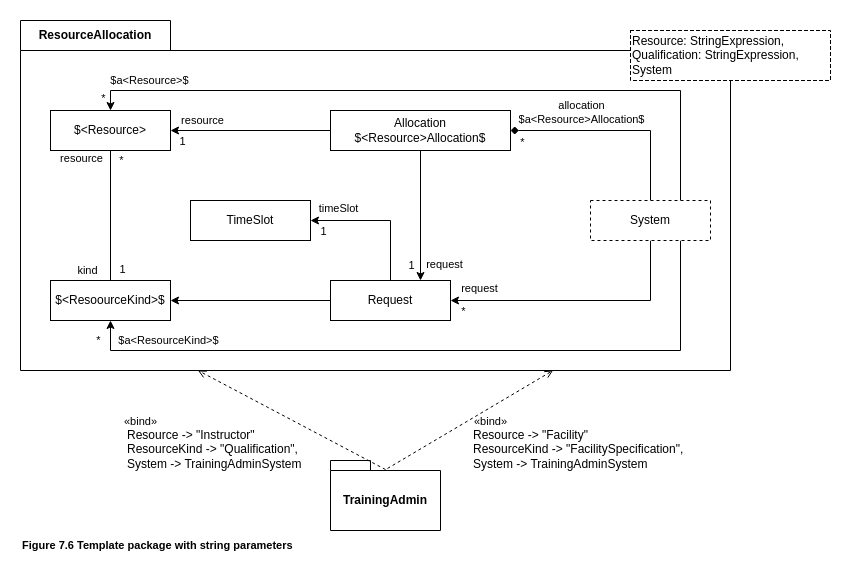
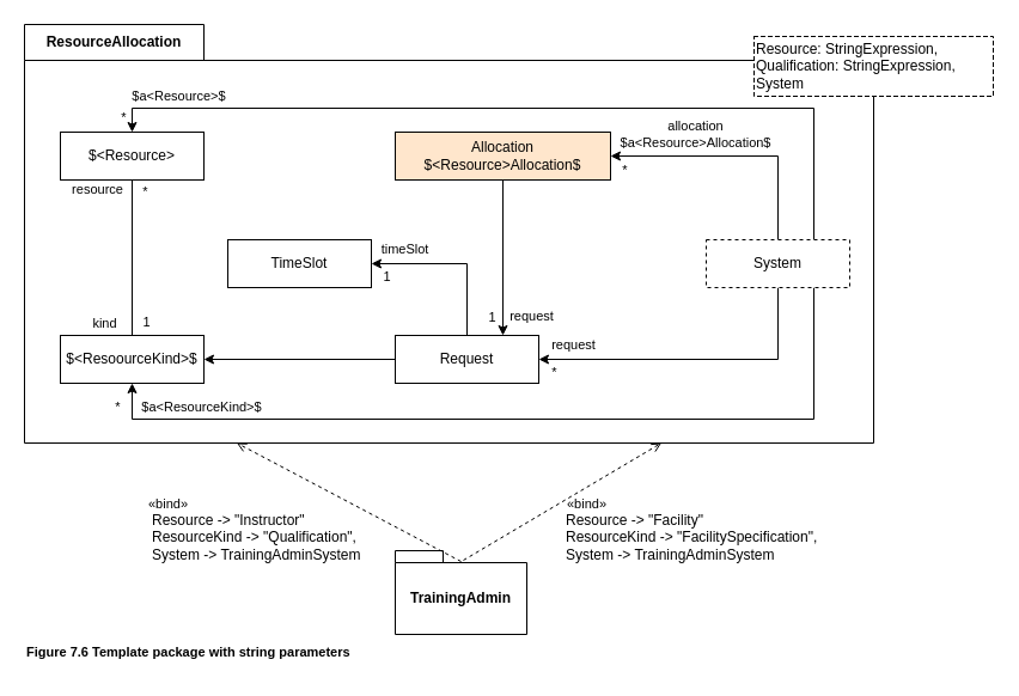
- <mxCell id="23" style="edgeStyle=orthogonalEdgeStyle;rounded=0;orthogonalLoop=1;jettySize=auto;html=1;exitX=0;exitY=0.5;exitDx=0;exitDy=0;entryX=1;entryY=0.5;entryDx=0;entryDy=0;labelBackgroundColor=none;fontColor=default;" edge="1" parent="2" source="30" target="22"><mxGeometry relative="1" as="geometry" /></mxCell>
- <mxCell id="24" value="resource" style="edgeLabel;html=1;align=center;verticalAlign=middle;resizable=0;points=[];labelBackgroundColor=none;" vertex="1" connectable="0" parent="23"><mxGeometry x="0.512" y="-1" relative="1" as="geometry"><mxPoint x="-8" y="-10" as="offset" /></mxGeometry></mxCell>
- <mxCell id="25" value="1" style="edgeLabel;html=1;align=center;verticalAlign=middle;resizable=0;points=[];labelBackgroundColor=none;" vertex="1" connectable="0" parent="23"><mxGeometry x="-0.013" y="1" relative="1" as="geometry"><mxPoint x="-70" y="9" as="offset" /></mxGeometry></mxCell>
- <mxCell id="30" value="Allocation&lt;br&gt;$&amp;lt;Resource&amp;gt;Allocation$" style="fontStyle=0;html=1;whiteSpace=wrap;labelBackgroundColor=none;" vertex="1" parent="2"><mxGeometry x="310" y="90" width="180" height="40" as="geometry" /></mxCell>
+ <mxCell id="30" value="Allocation&lt;br&gt;$&amp;lt;Resource&amp;gt;Allocation$" style="fontStyle=0;html=1;whiteSpace=wrap;labelBackgroundColor=none;fillColor=#ffe6cc;" vertex="1" parent="2"><mxGeometry x="310" y="90" width="180" height="40" as="geometry" /></mxCell>
- <mxCell id="6" style="edgeStyle=orthogonalEdgeStyle;rounded=0;orthogonalLoop=1;jettySize=auto;html=1;entryX=1;entryY=0.5;entryDx=0;entryDy=0;exitX=0.5;exitY=0;exitDx=0;exitDy=0;labelBackgroundColor=none;fontColor=default;endArrow=diamond;" edge="1" parent="2" source="15" target="30"><mxGeometry relative="1" as="geometry" /></mxCell>
+ <mxCell id="6" style="edgeStyle=orthogonalEdgeStyle;rounded=0;orthogonalLoop=1;jettySize=auto;html=1;entryX=1;entryY=0.5;entryDx=0;entryDy=0;exitX=0.5;exitY=0;exitDx=0;exitDy=0;labelBackgroundColor=none;fontColor=default;" edge="1" parent="2" source="15" target="30"><mxGeometry relative="1" as="geometry" /></mxCell>
